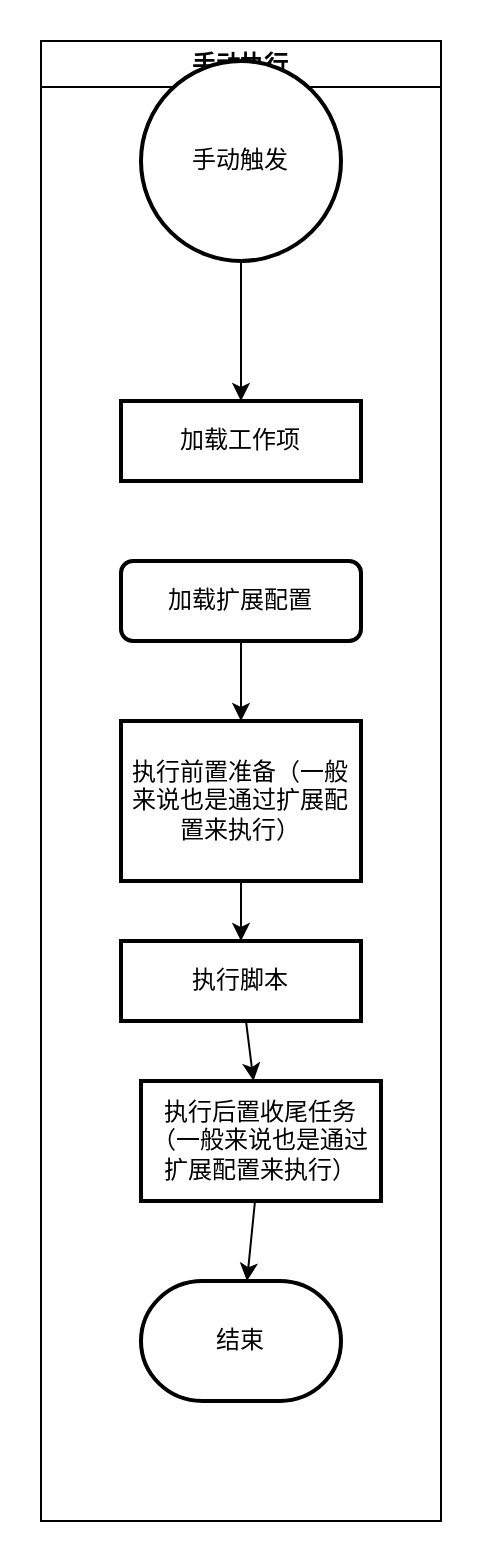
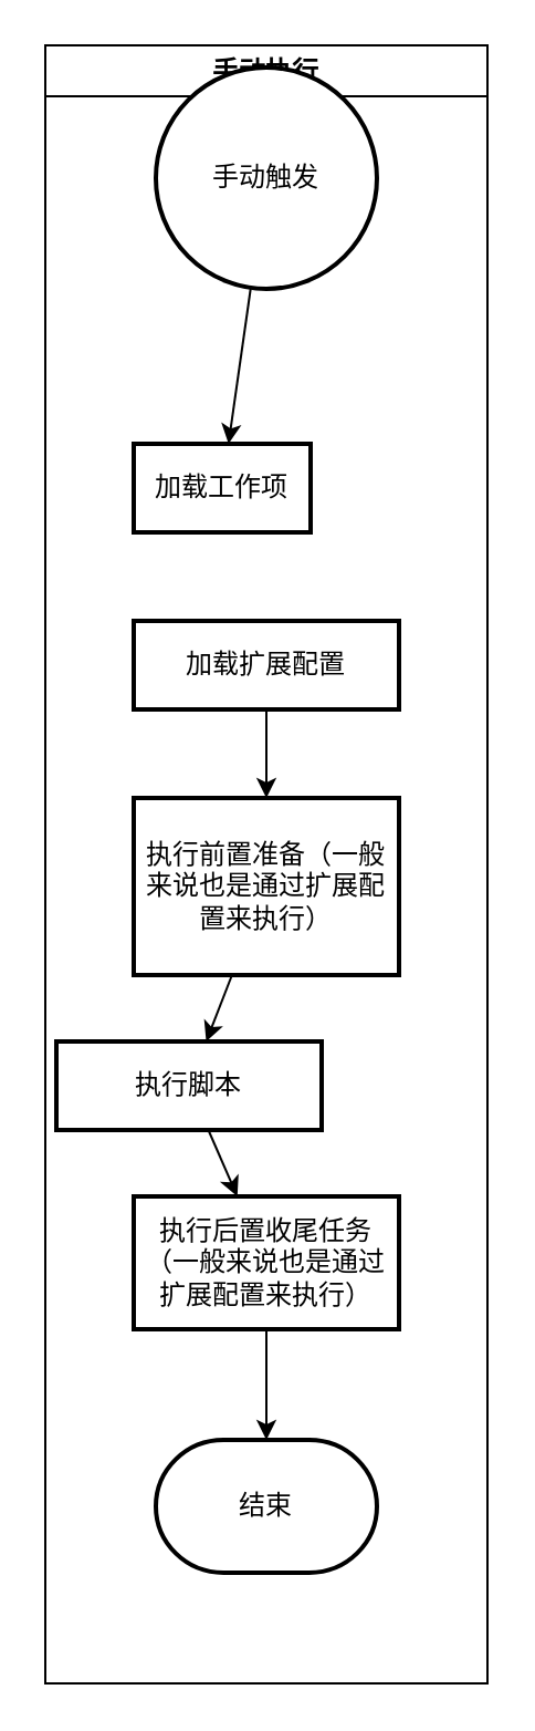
- <mxCell id="5" value="加载工作项" style="whiteSpace=wrap;html=1;strokeWidth=2;" parent="2" vertex="1"><mxGeometry x="40" y="180" width="120" height="40" as="geometry" /></mxCell>
+ <mxCell id="5" value="加载工作项" style="whiteSpace=wrap;html=1;strokeWidth=2;" parent="2" vertex="1"><mxGeometry x="40" y="180" width="80" height="40" as="geometry" /></mxCell>
- <mxCell id="7" value="加载扩展配置" style="whiteSpace=wrap;html=1;strokeWidth=2;rounded=1;" vertex="1" parent="2"><mxGeometry x="40" y="260" width="120" height="40" as="geometry" /></mxCell>
+ <mxCell id="7" value="加载扩展配置" style="whiteSpace=wrap;html=1;strokeWidth=2;" vertex="1" parent="2"><mxGeometry x="40" y="260" width="120" height="40" as="geometry" /></mxCell>
- <mxCell id="11" value="执行脚本" style="whiteSpace=wrap;html=1;strokeWidth=2;" vertex="1" parent="2"><mxGeometry x="40" y="450" width="120" height="40" as="geometry" /></mxCell>
+ <mxCell id="11" value="执行脚本" style="whiteSpace=wrap;html=1;strokeWidth=2;" vertex="1" parent="2"><mxGeometry x="5" y="450" width="120" height="40" as="geometry" /></mxCell>
- <mxCell id="13" value="执行后置收尾任务（一般来说也是通过扩展配置来执行）" style="whiteSpace=wrap;html=1;strokeWidth=2;" vertex="1" parent="2"><mxGeometry x="50" y="520" width="120" height="60" as="geometry" /></mxCell>
+ <mxCell id="13" value="执行后置收尾任务（一般来说也是通过扩展配置来执行）" style="whiteSpace=wrap;html=1;strokeWidth=2;" vertex="1" parent="2"><mxGeometry x="40" y="520" width="120" height="60" as="geometry" /></mxCell>
- <mxCell id="14" value="结束" style="strokeWidth=2;html=1;shape=mxgraph.flowchart.terminator;whiteSpace=wrap;" vertex="1" parent="2"><mxGeometry x="50" y="620" width="100" height="60" as="geometry" /></mxCell>
+ <mxCell id="14" value="结束" style="strokeWidth=2;html=1;shape=mxgraph.flowchart.terminator;whiteSpace=wrap;" vertex="1" parent="2"><mxGeometry x="50" y="630" width="100" height="60" as="geometry" /></mxCell>
